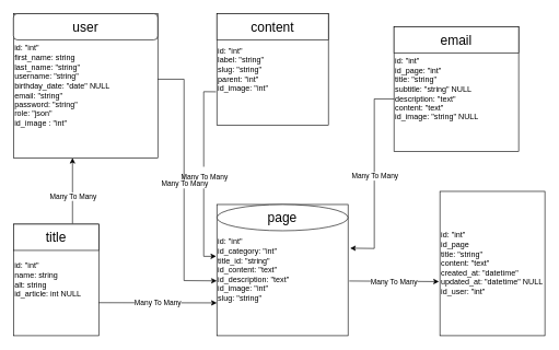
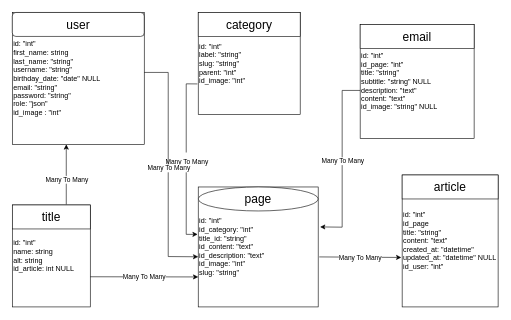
- <mxCell id="3" value="&lt;font style=&quot;font-size: 20px&quot;&gt;content&lt;/font&gt;" style="rounded=0;whiteSpace=wrap;html=1;" parent="1" vertex="1"><mxGeometry x="330" y="20" width="170" height="40" as="geometry" /></mxCell>
+ <mxCell id="3" value="&lt;font style=&quot;font-size: 20px&quot;&gt;category&lt;/font&gt;" style="rounded=0;whiteSpace=wrap;html=1;" parent="1" vertex="1"><mxGeometry x="330" y="20" width="170" height="40" as="geometry" /></mxCell>
+ <mxCell id="9" value="article" style="rounded=0;whiteSpace=wrap;html=1;fontSize=20;align=center;" parent="1" vertex="1"><mxGeometry x="670" y="290.98" width="160" height="40" as="geometry" /></mxCell>
